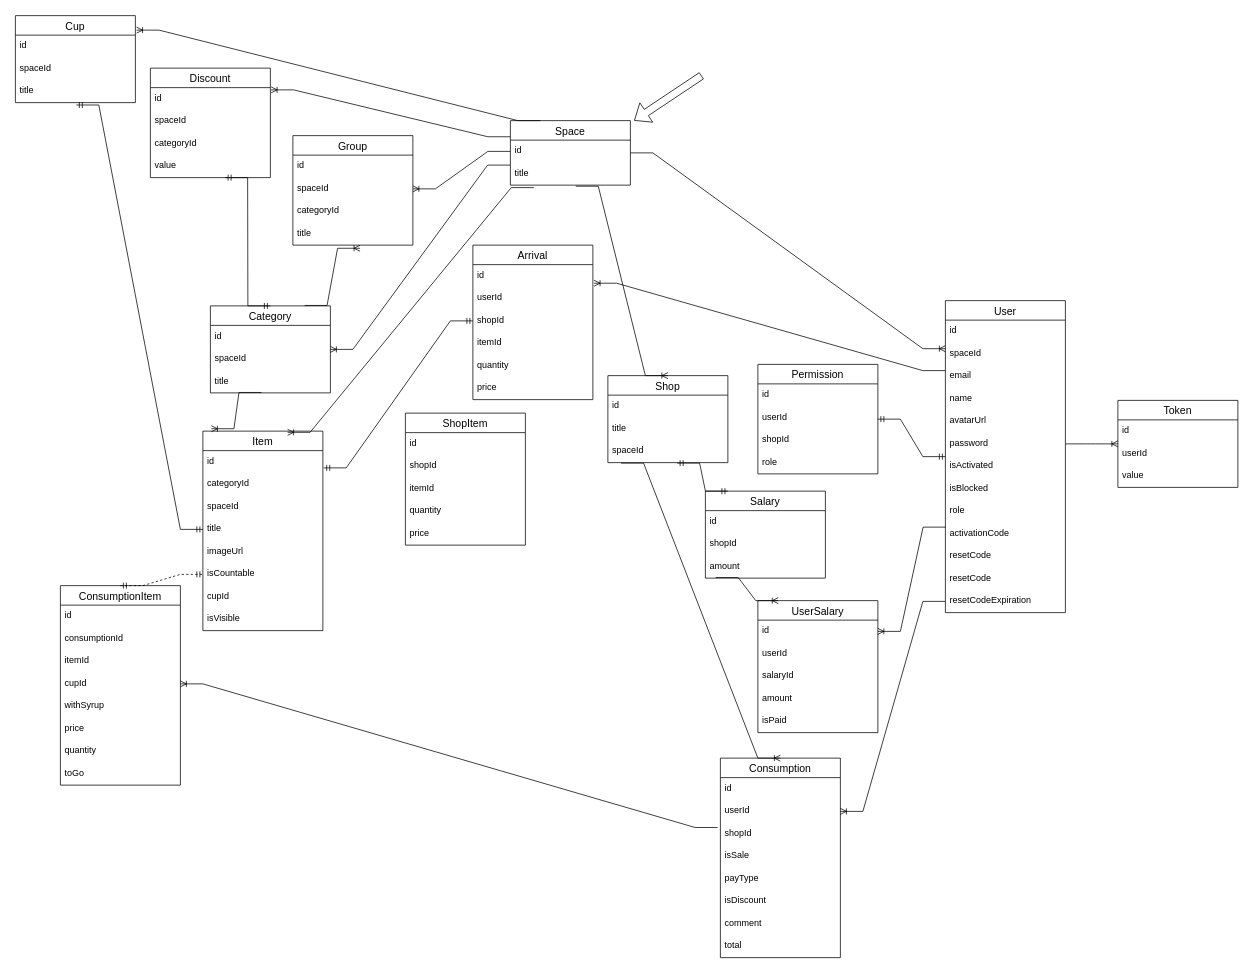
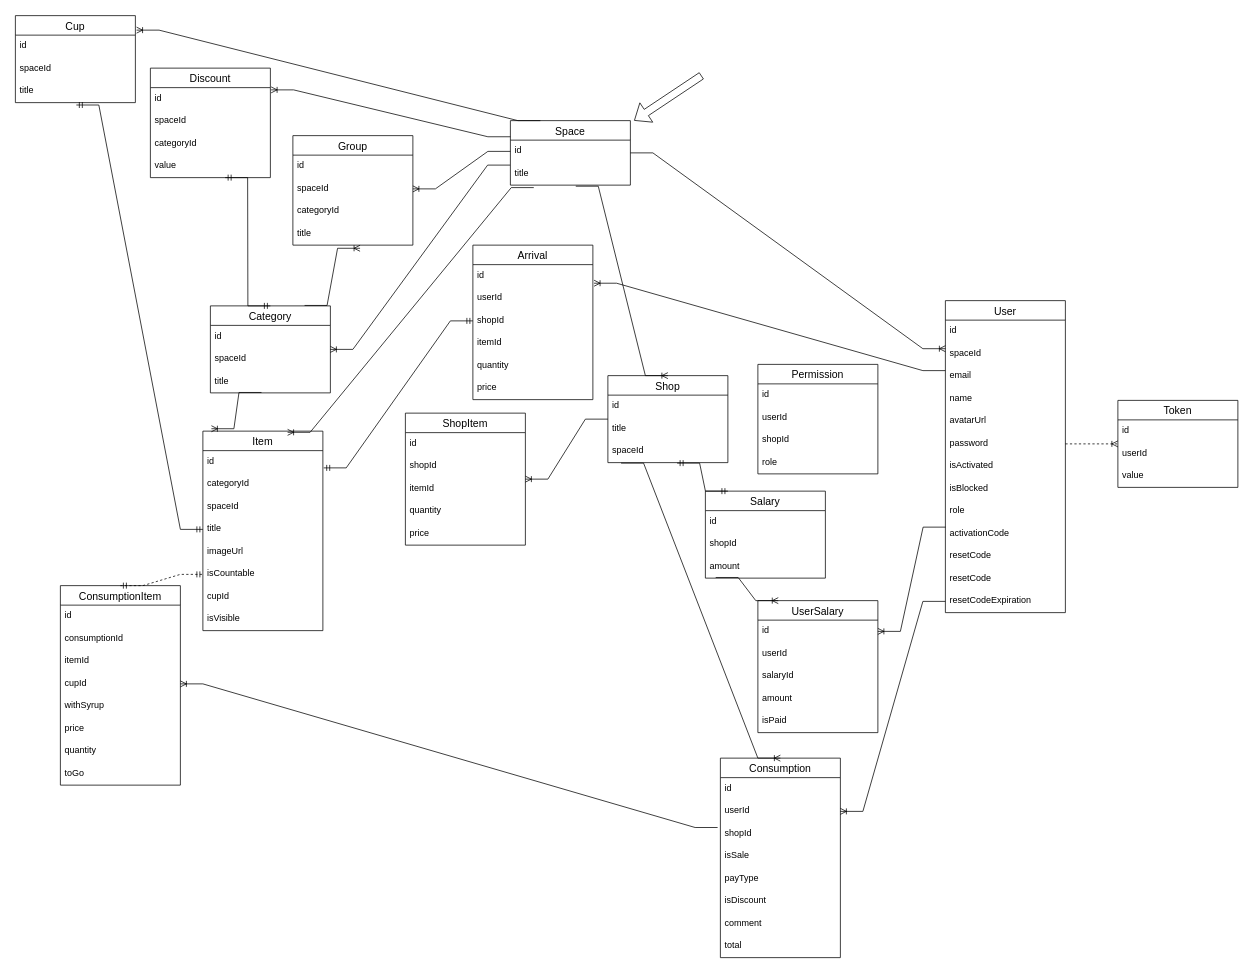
- <mxCell id="40" value="" style="edgeStyle=entityRelationEdgeStyle;fontSize=12;html=1;endArrow=ERmandOne;startArrow=ERmandOne;rounded=0;" parent="1" source="2" target="20" edge="1"><mxGeometry width="100" height="100" relative="1" as="geometry"><mxPoint x="720" y="1030" as="sourcePoint" /><mxPoint x="820" y="930" as="targetPoint" /></mxGeometry></mxCell>
- <mxCell id="95" value="" style="edgeStyle=entityRelationEdgeStyle;fontSize=12;html=1;endArrow=ERoneToMany;rounded=0;exitX=1;exitY=0.5;exitDx=0;exitDy=0;" parent="1" source="8" target="91" edge="1"><mxGeometry width="100" height="100" relative="1" as="geometry"><mxPoint x="1410" y="646" as="sourcePoint" /><mxPoint x="1510" y="546" as="targetPoint" /></mxGeometry></mxCell>
+ <mxCell id="95" value="" style="edgeStyle=entityRelationEdgeStyle;fontSize=12;html=1;endArrow=ERoneToMany;rounded=0;exitX=1;exitY=0.5;exitDx=0;exitDy=0;dashed=1;" parent="1" source="8" target="91" edge="1"><mxGeometry width="100" height="100" relative="1" as="geometry"><mxPoint x="1410" y="646" as="sourcePoint" /><mxPoint x="1510" y="546" as="targetPoint" /></mxGeometry></mxCell>
+ <mxCell id="41" value="" style="edgeStyle=entityRelationEdgeStyle;fontSize=12;html=1;endArrow=ERoneToMany;rounded=0;" parent="1" source="16" target="34" edge="1"><mxGeometry width="100" height="100" relative="1" as="geometry"><mxPoint x="720" y="1130" as="sourcePoint" /><mxPoint x="820" y="1030" as="targetPoint" /></mxGeometry></mxCell>
